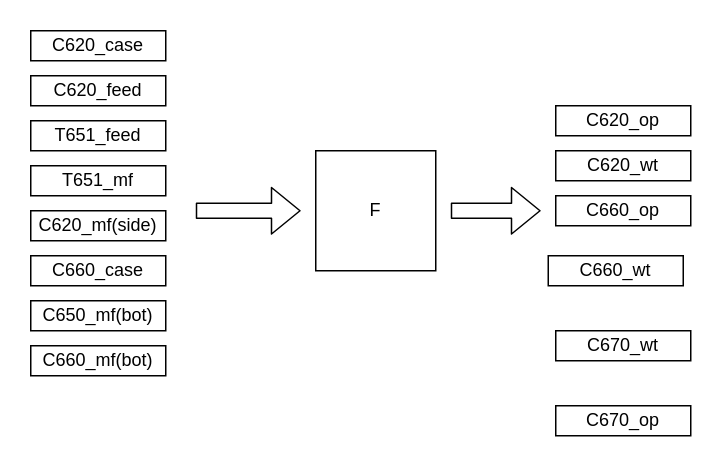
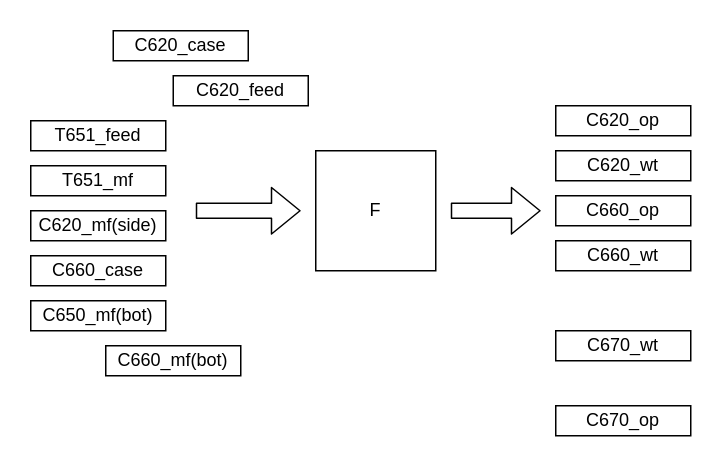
- <mxCell id="2" value="C620_case" style="text;html=1;fillColor=none;align=center;verticalAlign=middle;whiteSpace=wrap;rounded=0;strokeColor=#000000;" vertex="1" parent="1"><mxGeometry x="20" y="20" width="90" height="20" as="geometry" /></mxCell>
+ <mxCell id="2" value="C620_case" style="text;html=1;fillColor=none;align=center;verticalAlign=middle;whiteSpace=wrap;rounded=0;strokeColor=#000000;" vertex="1" parent="1"><mxGeometry x="75" y="20" width="90" height="20" as="geometry" /></mxCell>
- <mxCell id="3" value="C620_feed" style="text;html=1;fillColor=none;align=center;verticalAlign=middle;whiteSpace=wrap;rounded=0;strokeColor=#000000;" vertex="1" parent="1"><mxGeometry x="20" y="50" width="90" height="20" as="geometry" /></mxCell>
+ <mxCell id="3" value="C620_feed" style="text;html=1;fillColor=none;align=center;verticalAlign=middle;whiteSpace=wrap;rounded=0;strokeColor=#000000;" vertex="1" parent="1"><mxGeometry x="115" y="50" width="90" height="20" as="geometry" /></mxCell>
- <mxCell id="15" value="C660_wt" style="text;html=1;fillColor=none;align=center;verticalAlign=middle;whiteSpace=wrap;rounded=0;strokeColor=#000000;" vertex="1" parent="1"><mxGeometry x="365" y="170" width="90" height="20" as="geometry" /></mxCell>
+ <mxCell id="15" value="C660_wt" style="text;html=1;fillColor=none;align=center;verticalAlign=middle;whiteSpace=wrap;rounded=0;strokeColor=#000000;" vertex="1" parent="1"><mxGeometry x="370" y="160" width="90" height="20" as="geometry" /></mxCell>
- <mxCell id="9" value="C660_mf(bot)" style="text;html=1;fillColor=none;align=center;verticalAlign=middle;whiteSpace=wrap;rounded=0;strokeColor=#000000;" vertex="1" parent="1"><mxGeometry x="20" y="230" width="90" height="20" as="geometry" /></mxCell>
+ <mxCell id="9" value="C660_mf(bot)" style="text;html=1;fillColor=none;align=center;verticalAlign=middle;whiteSpace=wrap;rounded=0;strokeColor=#000000;" vertex="1" parent="1"><mxGeometry x="70" y="230" width="90" height="20" as="geometry" /></mxCell>
